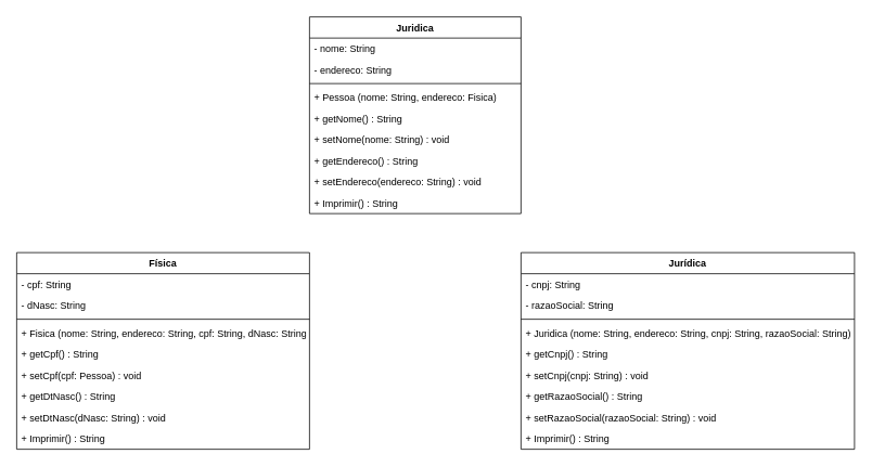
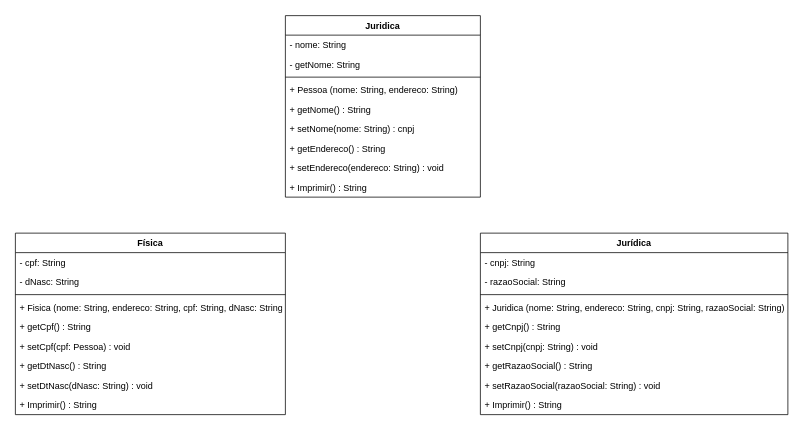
- <mxCell id="4" value="- endereco: String" style="text;align=left;verticalAlign=top;spacingLeft=4;spacingRight=4;overflow=hidden;rotatable=0;points=[[0,0.5],[1,0.5]];portConstraint=eastwest;rounded=0;shadow=0;html=0;" parent="2" vertex="1"><mxGeometry y="52" width="260" height="26" as="geometry" /></mxCell>
+ <mxCell id="4" value="- getNome: String" style="text;align=left;verticalAlign=top;spacingLeft=4;spacingRight=4;overflow=hidden;rotatable=0;points=[[0,0.5],[1,0.5]];portConstraint=eastwest;rounded=0;shadow=0;html=0;" parent="2" vertex="1"><mxGeometry y="52" width="260" height="26" as="geometry" /></mxCell>
- <mxCell id="6" value="+ Pessoa (nome: String, endereco: Fisica)" style="text;align=left;verticalAlign=top;spacingLeft=4;spacingRight=4;overflow=hidden;rotatable=0;points=[[0,0.5],[1,0.5]];portConstraint=eastwest;" vertex="1" parent="2"><mxGeometry y="86" width="260" height="26" as="geometry" /></mxCell>
+ <mxCell id="6" value="+ Pessoa (nome: String, endereco: String)" style="text;align=left;verticalAlign=top;spacingLeft=4;spacingRight=4;overflow=hidden;rotatable=0;points=[[0,0.5],[1,0.5]];portConstraint=eastwest;" vertex="1" parent="2"><mxGeometry y="86" width="260" height="26" as="geometry" /></mxCell>
- <mxCell id="8" value="+ setNome(nome: String) : void" style="text;align=left;verticalAlign=top;spacingLeft=4;spacingRight=4;overflow=hidden;rotatable=0;points=[[0,0.5],[1,0.5]];portConstraint=eastwest;" parent="2" vertex="1"><mxGeometry y="138" width="260" height="26" as="geometry" /></mxCell>
+ <mxCell id="8" value="+ setNome(nome: String) : cnpj" style="text;align=left;verticalAlign=top;spacingLeft=4;spacingRight=4;overflow=hidden;rotatable=0;points=[[0,0.5],[1,0.5]];portConstraint=eastwest;" parent="2" vertex="1"><mxGeometry y="138" width="260" height="26" as="geometry" /></mxCell>
